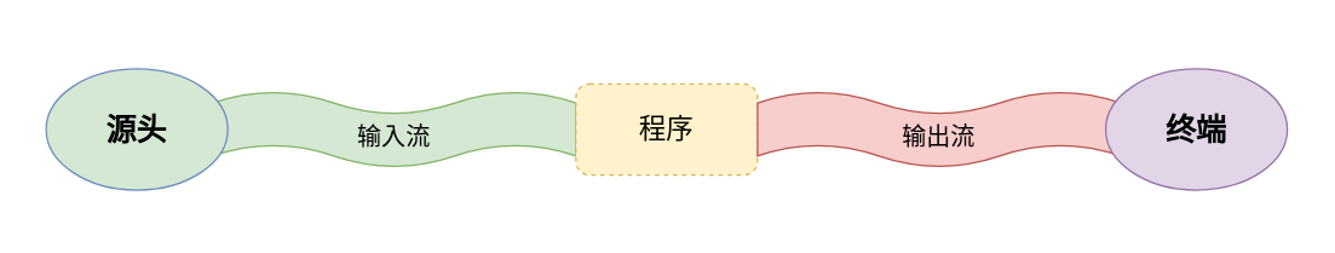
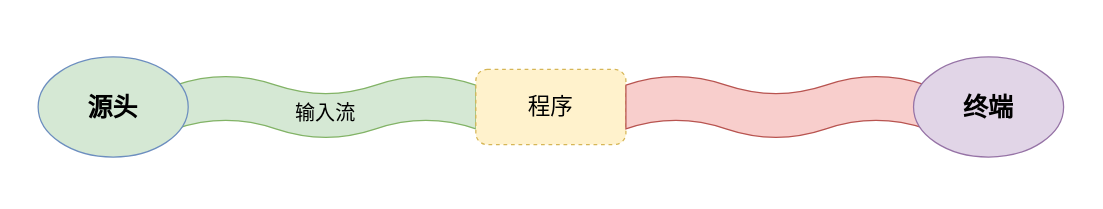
- <mxCell id="8" value="&lt;div&gt;&lt;span&gt;输出流&lt;/span&gt;&lt;/div&gt;" style="text;html=1;strokeColor=none;fillColor=none;align=center;verticalAlign=middle;whiteSpace=wrap;rounded=0;fontSize=16;" vertex="1" parent="1"><mxGeometry x="555" y="80" width="130" height="20" as="geometry" /></mxCell>
